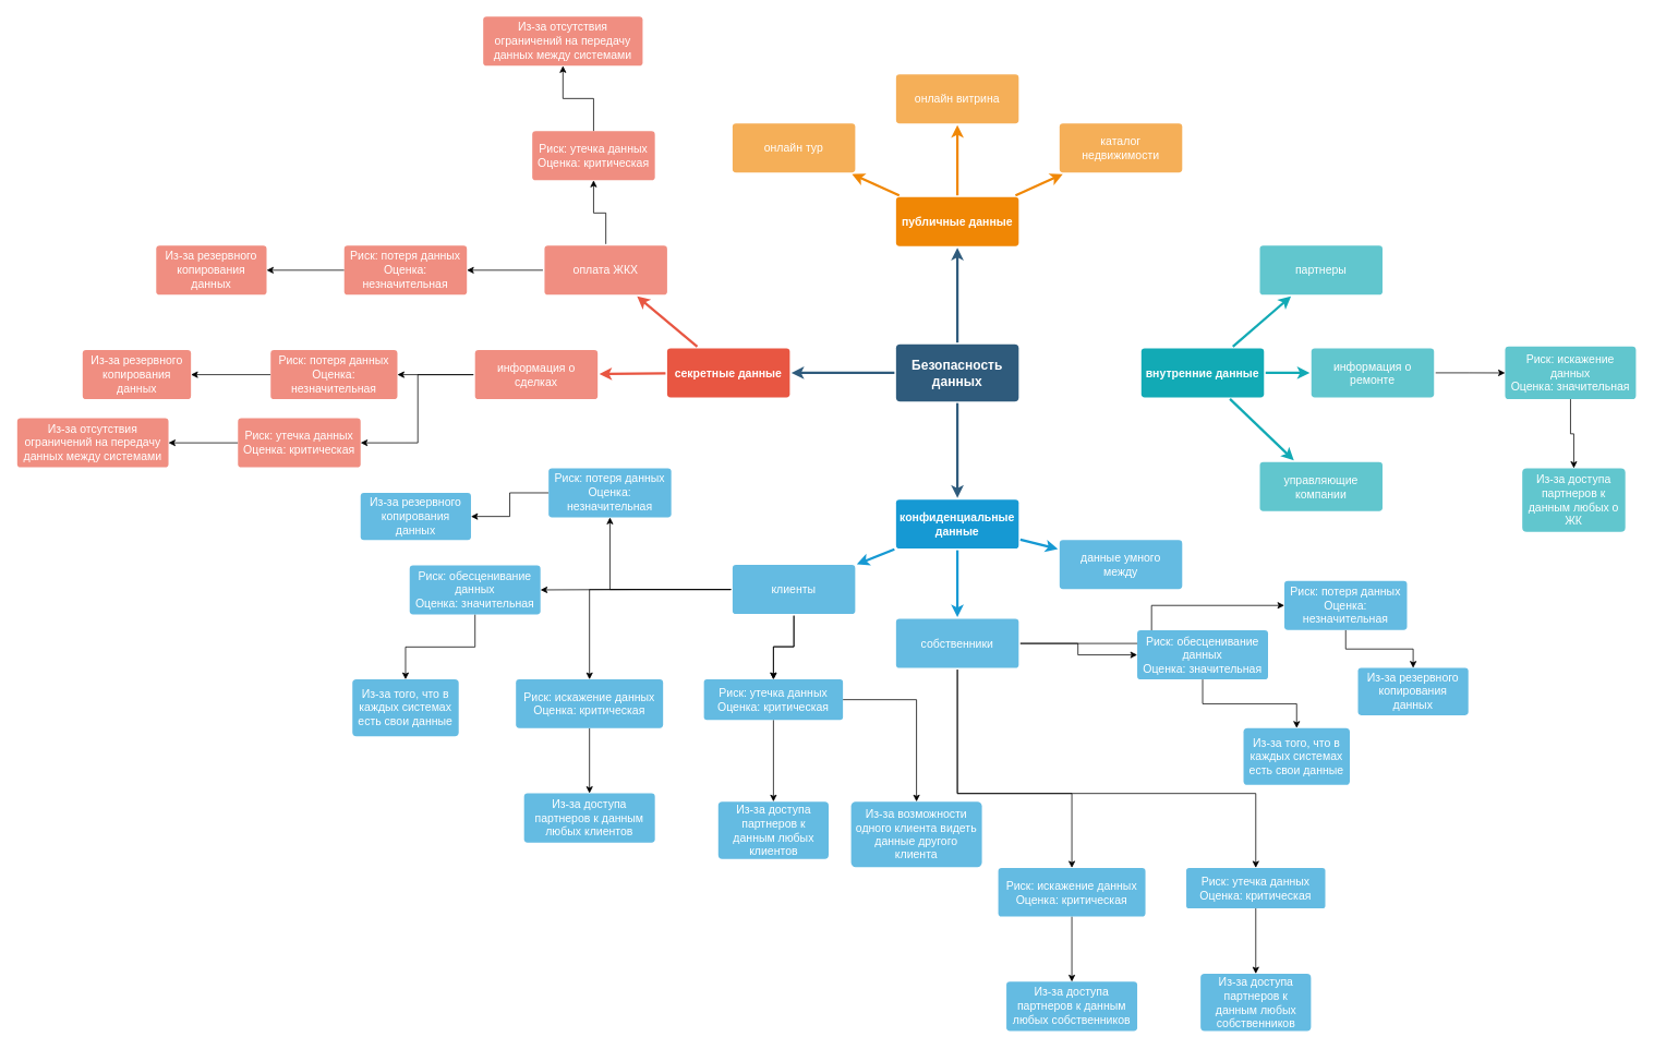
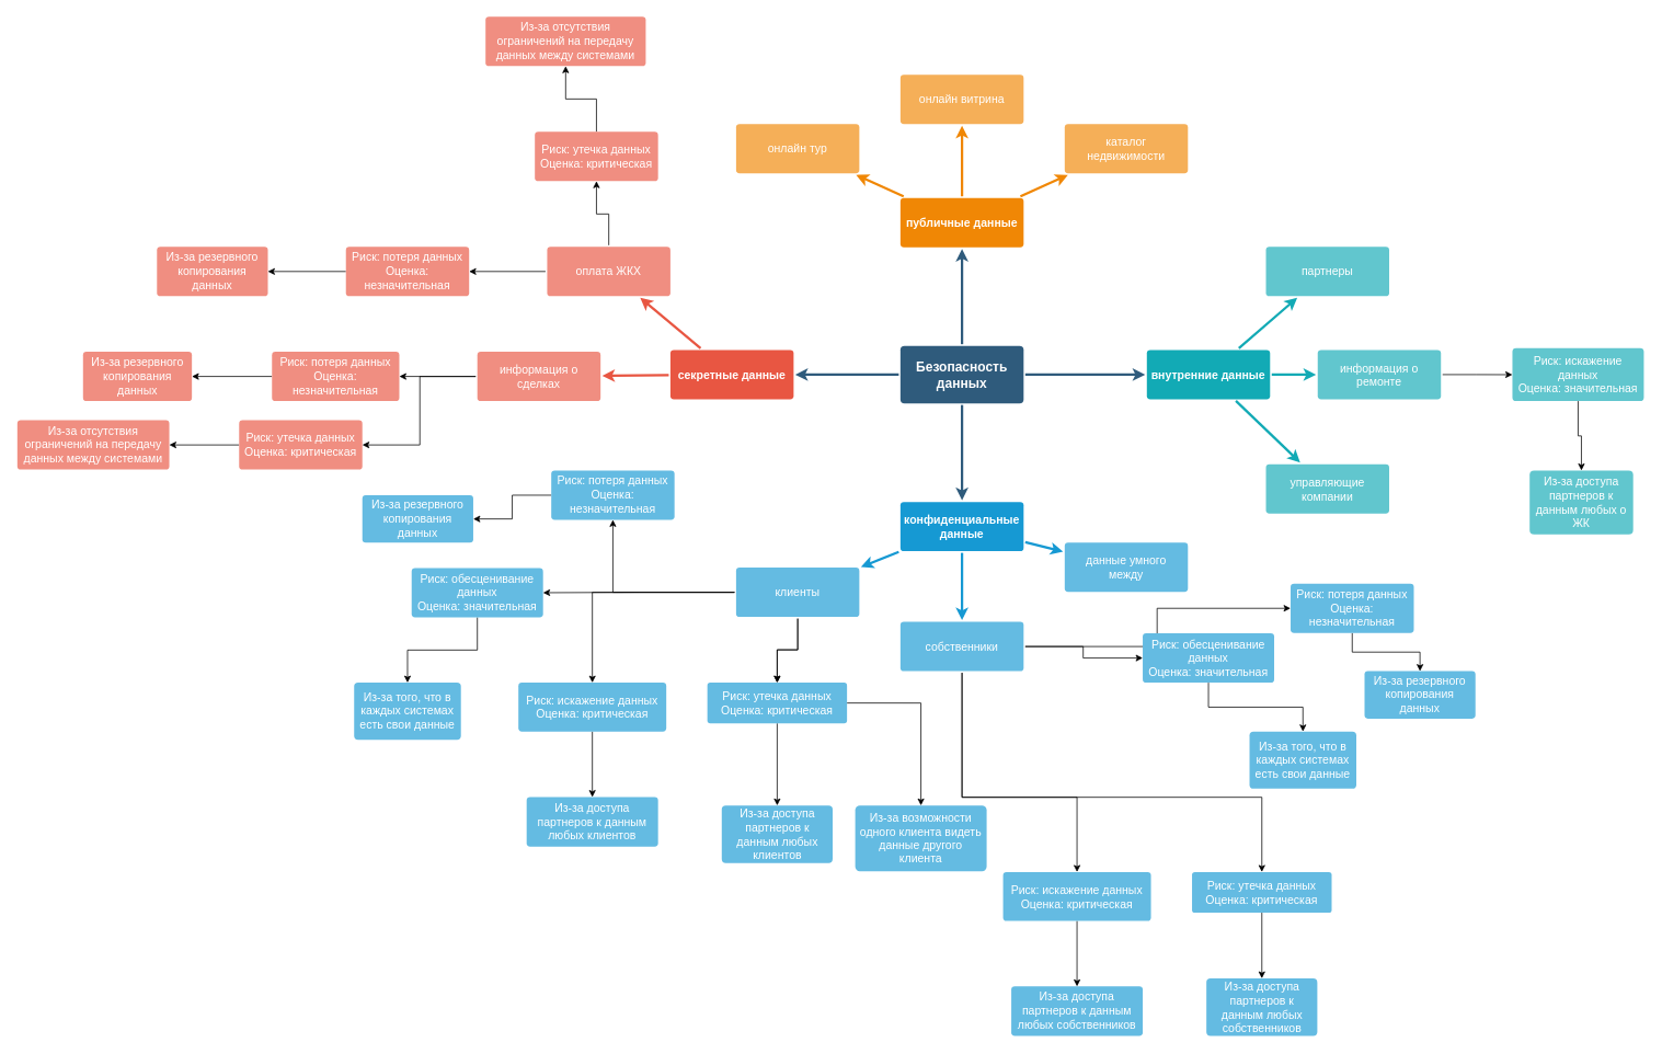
+ <mxCell id="3" value="" style="edgeStyle=none;rounded=0;jumpStyle=none;html=1;shadow=0;labelBackgroundColor=none;startArrow=none;startFill=0;endArrow=classic;endFill=1;jettySize=auto;orthogonalLoop=1;strokeColor=#2F5B7C;strokeWidth=3;fontFamily=Helvetica;fontSize=16;fontColor=#23445D;spacing=5;" parent="1" source="6" target="39" edge="1"><mxGeometry relative="1" as="geometry" /></mxCell>
